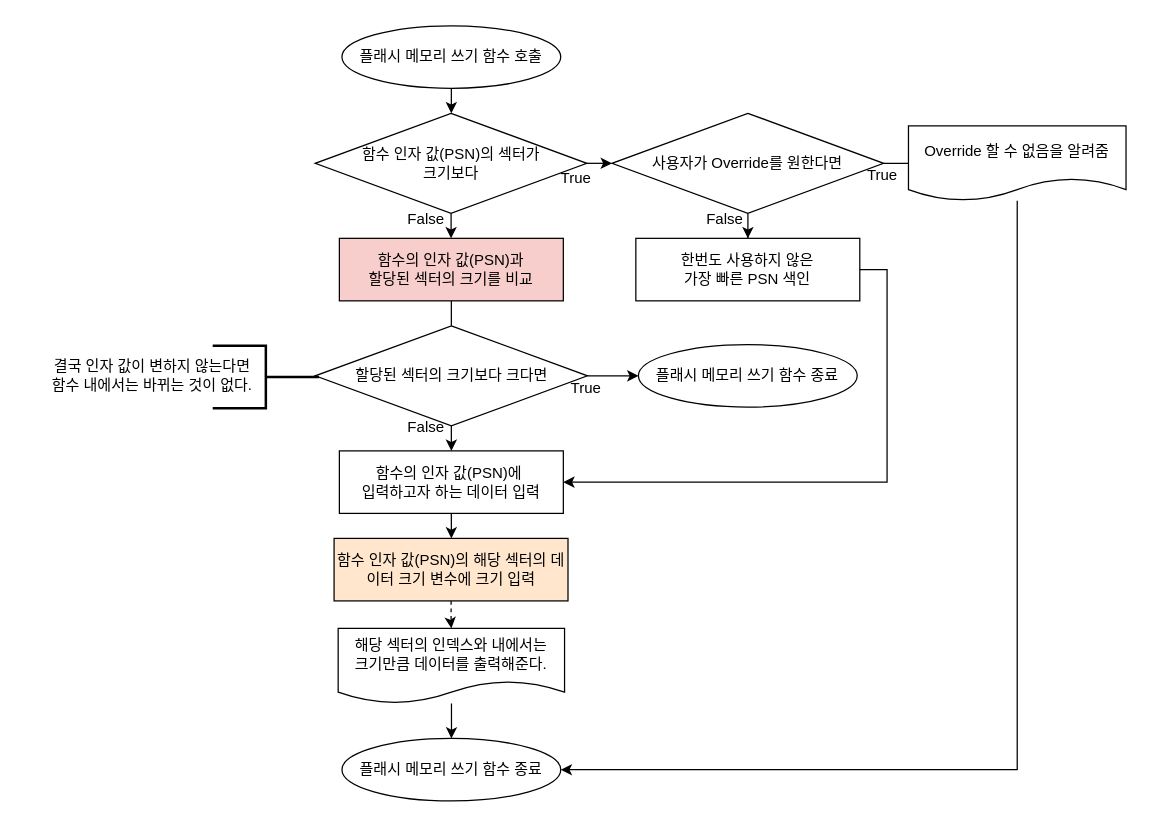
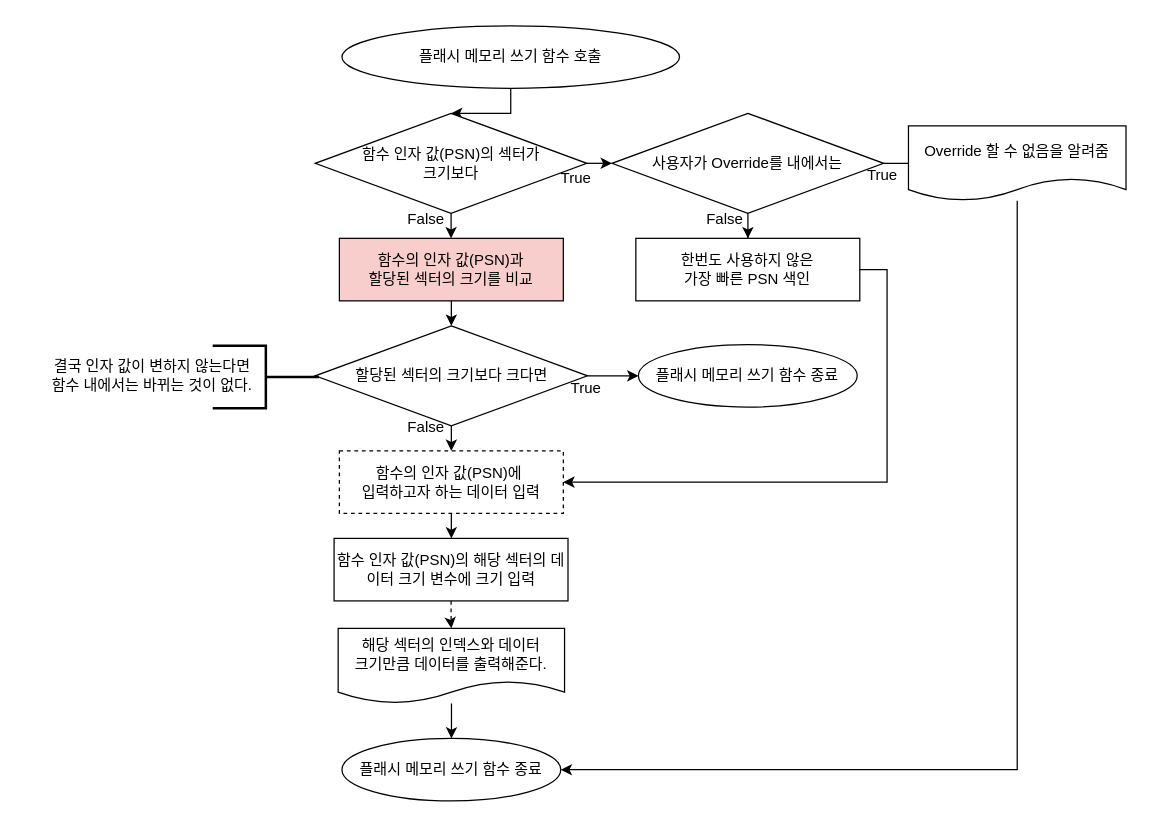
- <mxCell id="3" value="플래시 메모리 쓰기 함수 호출" style="ellipse;whiteSpace=wrap;html=1;" parent="1" vertex="1"><mxGeometry x="273" y="20" width="175" height="50" as="geometry" /></mxCell>
+ <mxCell id="3" value="플래시 메모리 쓰기 함수 호출" style="ellipse;whiteSpace=wrap;html=1;" parent="1" vertex="1"><mxGeometry x="273" y="20" width="270" height="50" as="geometry" /></mxCell>
- <mxCell id="21" value="사용자가 Override를 원한다면" style="rhombus;whiteSpace=wrap;html=1;" parent="1" vertex="1"><mxGeometry x="489" y="90" width="217.25" height="80" as="geometry" /></mxCell>
+ <mxCell id="21" value="사용자가 Override를 내에서는" style="rhombus;whiteSpace=wrap;html=1;" parent="1" vertex="1"><mxGeometry x="489" y="90" width="217.25" height="80" as="geometry" /></mxCell>
- <mxCell id="11" style="edgeStyle=orthogonalEdgeStyle;rounded=0;orthogonalLoop=1;jettySize=auto;html=1;entryX=0.5;entryY=0;entryDx=0;entryDy=0;endArrow=none;" parent="1" source="12" target="15" edge="1"><mxGeometry relative="1" as="geometry" /></mxCell>
+ <mxCell id="11" style="edgeStyle=orthogonalEdgeStyle;rounded=0;orthogonalLoop=1;jettySize=auto;html=1;entryX=0.5;entryY=0;entryDx=0;entryDy=0;" parent="1" source="12" target="15" edge="1"><mxGeometry relative="1" as="geometry" /></mxCell>
- <mxCell id="30" value="함수의 인자 값(PSN)에&amp;nbsp;&lt;br&gt;입력하고자 하는 데이터 입력" style="rounded=0;whiteSpace=wrap;html=1;" parent="1" vertex="1"><mxGeometry x="270.94" y="360" width="179.13" height="50" as="geometry" /></mxCell>
+ <mxCell id="30" value="함수의 인자 값(PSN)에&amp;nbsp;&lt;br&gt;입력하고자 하는 데이터 입력" style="rounded=0;whiteSpace=wrap;html=1;dashed=1;" parent="1" vertex="1"><mxGeometry x="270.94" y="360" width="179.13" height="50" as="geometry" /></mxCell>
- <mxCell id="32" value="함수 인자 값(PSN)의 해당 섹터의 데이터 크기 변수에 크기 입력" style="rounded=0;whiteSpace=wrap;html=1;fillColor=#ffe6cc;" parent="1" vertex="1"><mxGeometry x="266.71" y="430" width="187.09" height="50" as="geometry" /></mxCell>
+ <mxCell id="32" value="함수 인자 값(PSN)의 해당 섹터의 데이터 크기 변수에 크기 입력" style="rounded=0;whiteSpace=wrap;html=1;" parent="1" vertex="1"><mxGeometry x="266.71" y="430" width="187.09" height="50" as="geometry" /></mxCell>
- <mxCell id="10" value="해당 섹터의 인덱스와 내에서는 &lt;br&gt;크기만큼&amp;nbsp;데이터를 출력해준다." style="shape=document;whiteSpace=wrap;html=1;boundedLbl=1;" parent="1" vertex="1"><mxGeometry x="269.97" y="502" width="181.08" height="60" as="geometry" /></mxCell>
+ <mxCell id="10" value="해당 섹터의 인덱스와 데이터 &lt;br&gt;크기만큼&amp;nbsp;데이터를 출력해준다." style="shape=document;whiteSpace=wrap;html=1;boundedLbl=1;" parent="1" vertex="1"><mxGeometry x="269.97" y="502" width="181.08" height="60" as="geometry" /></mxCell>
